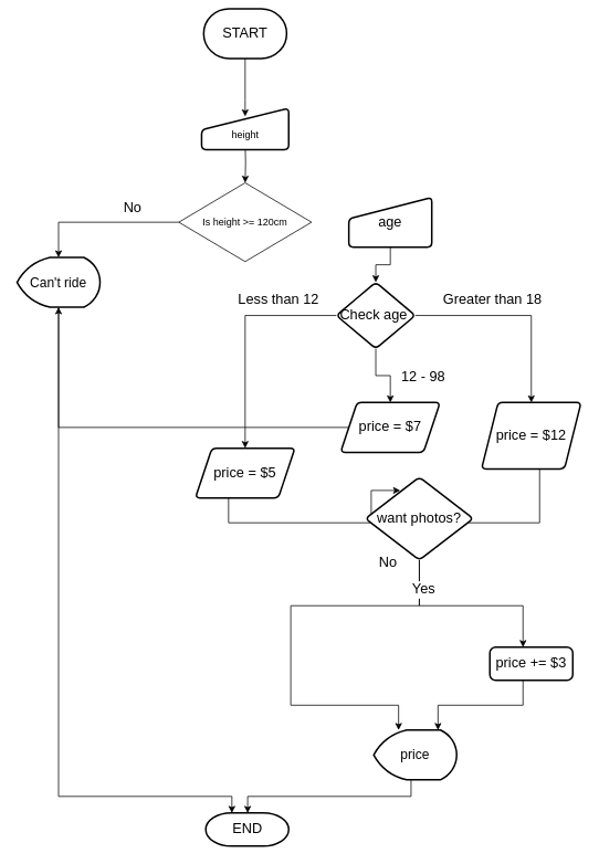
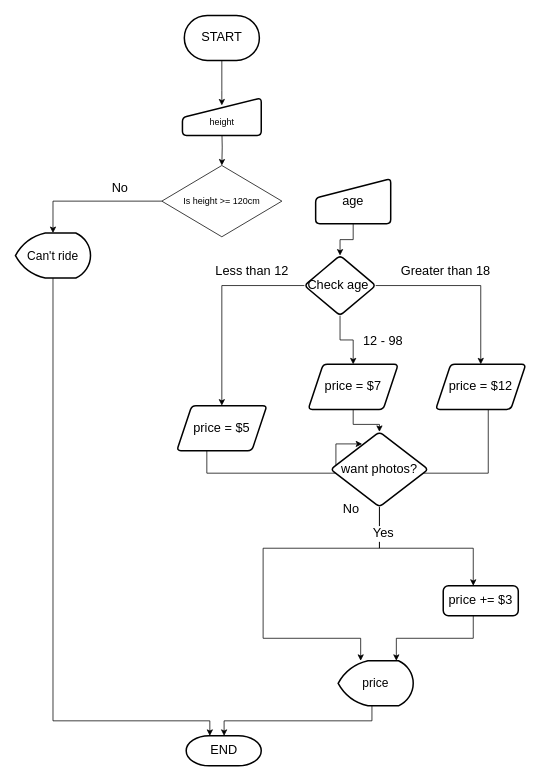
- <mxCell id="32" value="START" style="strokeWidth=2;html=1;shape=mxgraph.flowchart.terminator;whiteSpace=wrap;fontSize=17;" vertex="1" parent="1"><mxGeometry x="245" y="10" width="100" height="60" as="geometry" /></mxCell>
+ <mxCell id="32" value="START" style="strokeWidth=2;html=1;shape=mxgraph.flowchart.terminator;whiteSpace=wrap;fontSize=17;" vertex="1" parent="1"><mxGeometry x="245" y="20" width="100" height="60" as="geometry" /></mxCell>
- <mxCell id="19" value="" style="edgeStyle=orthogonalEdgeStyle;rounded=0;orthogonalLoop=1;jettySize=auto;html=1;fontSize=17;" edge="1" parent="1" source="20" target="8"><mxGeometry relative="1" as="geometry" /></mxCell>
+ <mxCell id="19" value="" style="edgeStyle=orthogonalEdgeStyle;rounded=0;orthogonalLoop=1;jettySize=auto;html=1;fontSize=17;" edge="1" parent="1" source="20" target="28"><mxGeometry relative="1" as="geometry" /></mxCell>
- <mxCell id="22" value="price = $12" style="shape=parallelogram;perimeter=parallelogramPerimeter;whiteSpace=wrap;html=1;fixedSize=1;fontSize=17;strokeWidth=2;rounded=1;arcSize=11;" vertex="1" parent="1"><mxGeometry x="580" y="485" width="120" height="80" as="geometry" /></mxCell>
+ <mxCell id="22" value="price = $12" style="shape=parallelogram;perimeter=parallelogramPerimeter;whiteSpace=wrap;html=1;fixedSize=1;fontSize=17;strokeWidth=2;rounded=1;arcSize=11;" vertex="1" parent="1"><mxGeometry x="580" y="485" width="120" height="60" as="geometry" /></mxCell>
